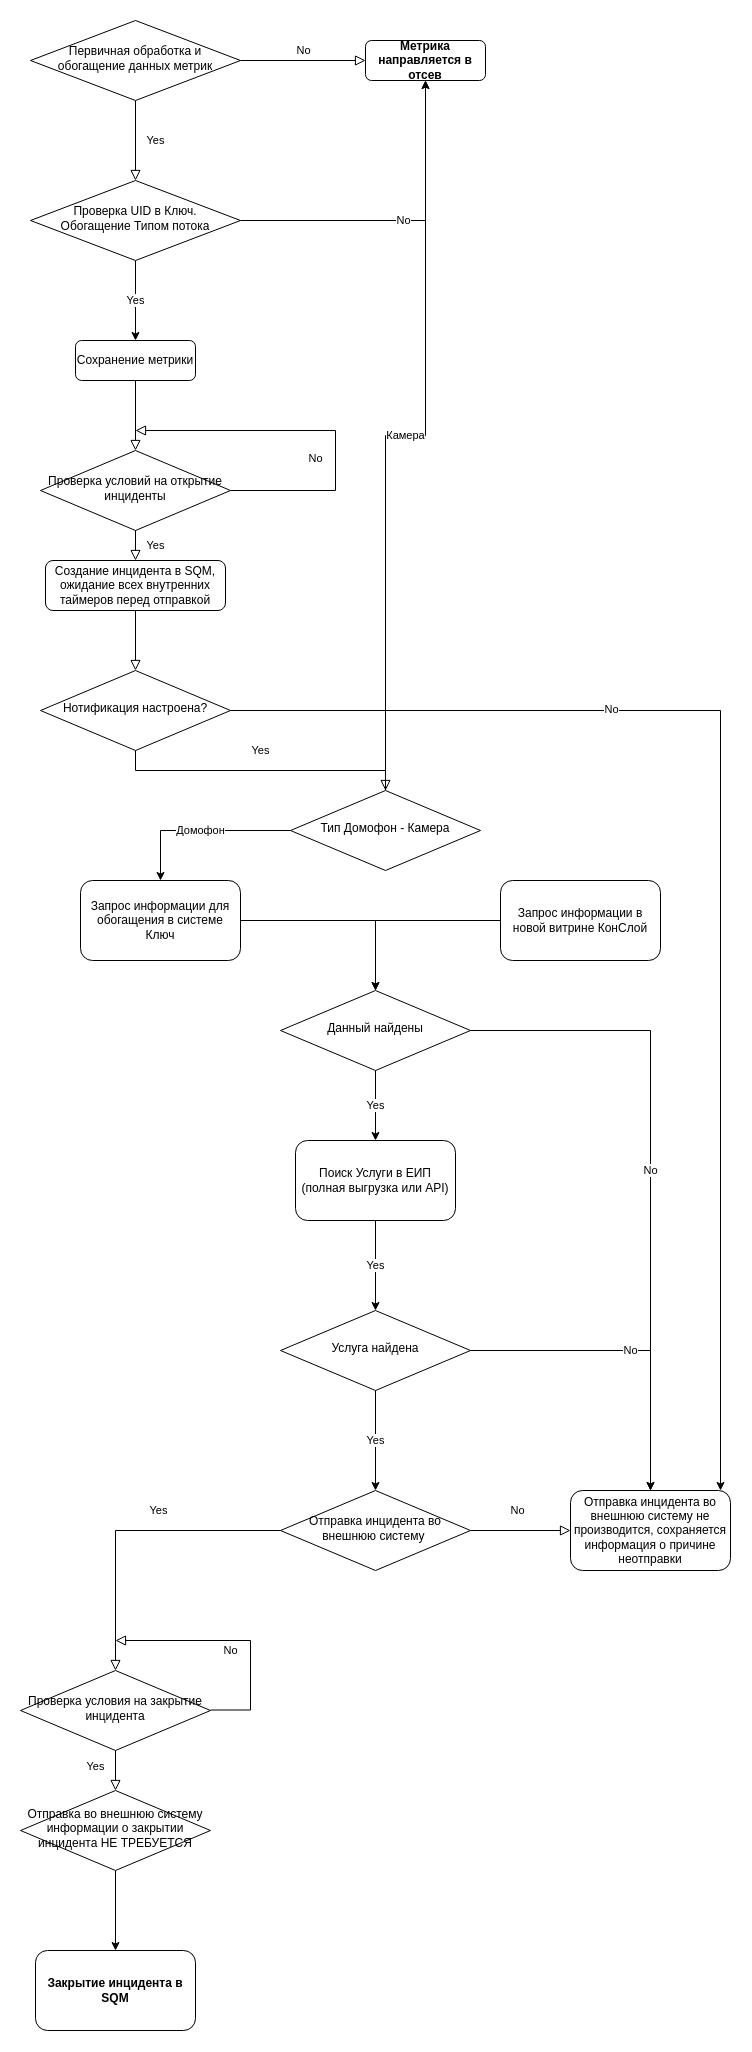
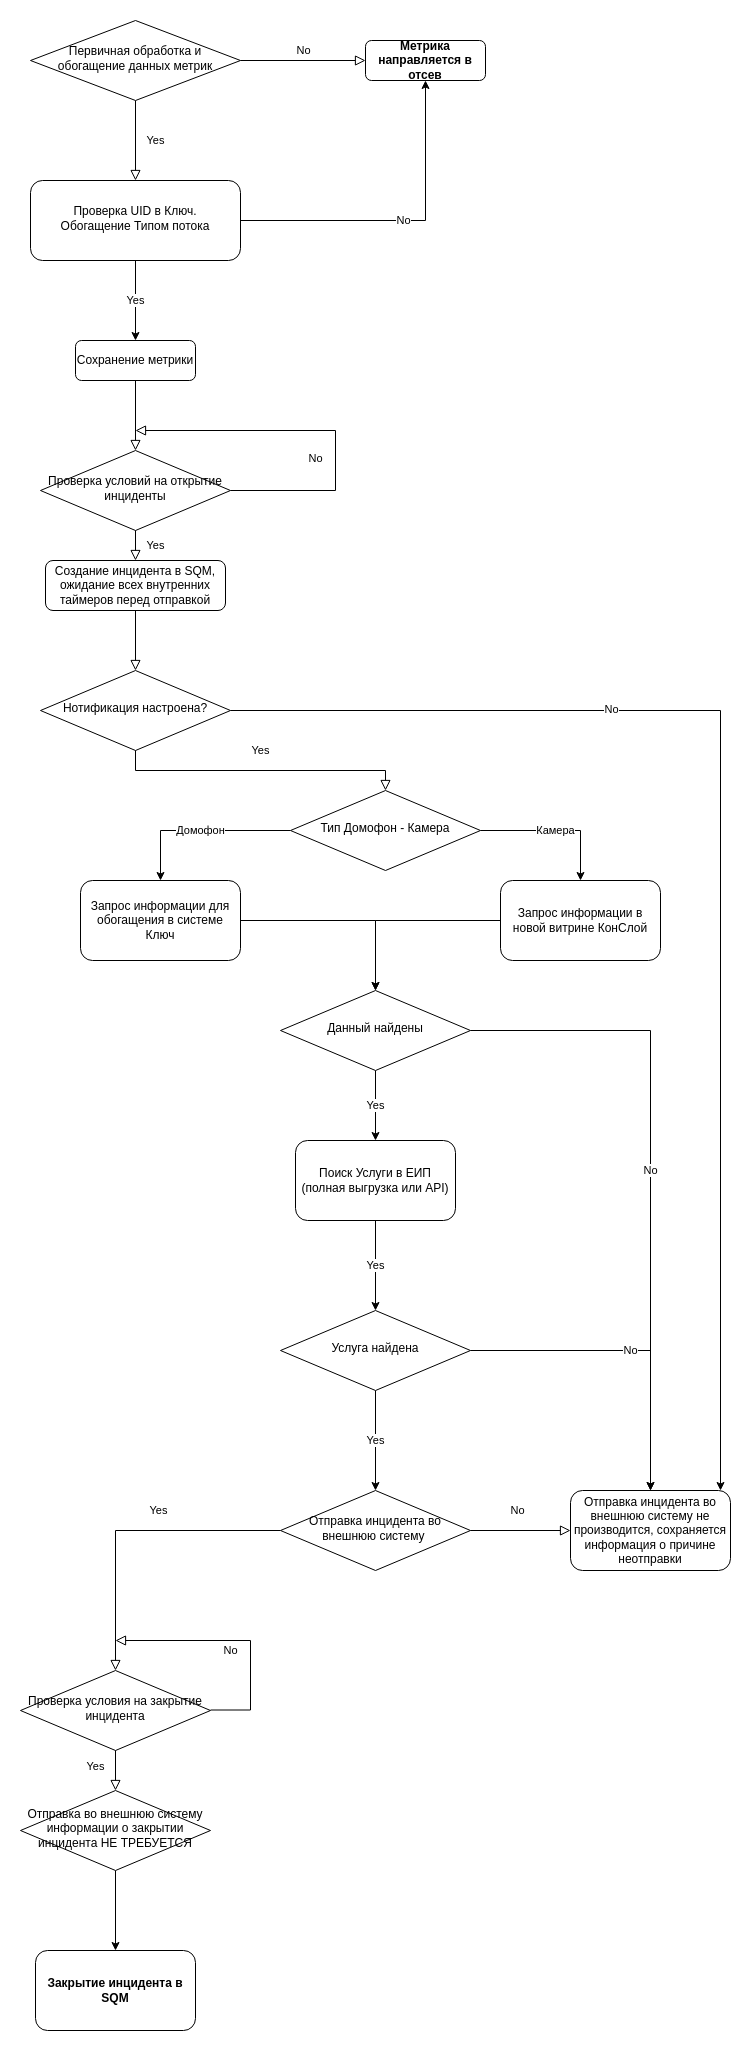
- <mxCell id="29" value="Проверка UID в Ключ.&lt;br&gt;Обогащение Типом потока" style="rhombus;whiteSpace=wrap;html=1;shadow=0;fontFamily=Helvetica;fontSize=12;align=center;strokeWidth=1;spacing=6;spacingTop=-4;" vertex="1" parent="1"><mxGeometry x="30" y="180" width="210" height="80" as="geometry" /></mxCell>
+ <mxCell id="29" value="Проверка UID в Ключ.&lt;br&gt;Обогащение Типом потока" style="whiteSpace=wrap;html=1;shadow=0;fontFamily=Helvetica;fontSize=12;align=center;strokeWidth=1;spacing=6;spacingTop=-4;rounded=1;" vertex="1" parent="1"><mxGeometry x="30" y="180" width="210" height="80" as="geometry" /></mxCell>
- <mxCell id="31" value="Камера" style="edgeStyle=orthogonalEdgeStyle;rounded=0;orthogonalLoop=1;jettySize=auto;html=1;" edge="1" parent="1" source="32" target="5"><mxGeometry relative="1" as="geometry" /></mxCell>
+ <mxCell id="31" value="Камера" style="edgeStyle=orthogonalEdgeStyle;rounded=0;orthogonalLoop=1;jettySize=auto;html=1;" edge="1" parent="1" source="32" target="36"><mxGeometry relative="1" as="geometry" /></mxCell>
